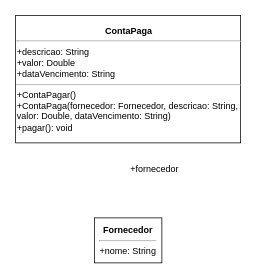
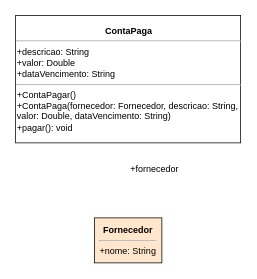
- <mxCell id="3" value="&lt;b&gt;Fornecedor&lt;/b&gt;&lt;hr&gt;&lt;div style=&quot;text-align: left;&quot;&gt;&lt;span style=&quot;background-color: initial;&quot;&gt;+nome: String&lt;/span&gt;&lt;/div&gt;" style="rounded=0;whiteSpace=wrap;html=1;align=center;" parent="1" vertex="1"><mxGeometry x="125" y="290" width="90" height="60" as="geometry" /></mxCell>
+ <mxCell id="3" value="&lt;b&gt;Fornecedor&lt;/b&gt;&lt;hr&gt;&lt;div style=&quot;text-align: left;&quot;&gt;&lt;span style=&quot;background-color: initial;&quot;&gt;+nome: String&lt;/span&gt;&lt;/div&gt;" style="rounded=0;whiteSpace=wrap;html=1;align=center;fillColor=#ffe6cc;" parent="1" vertex="1"><mxGeometry x="125" y="290" width="90" height="60" as="geometry" /></mxCell>
